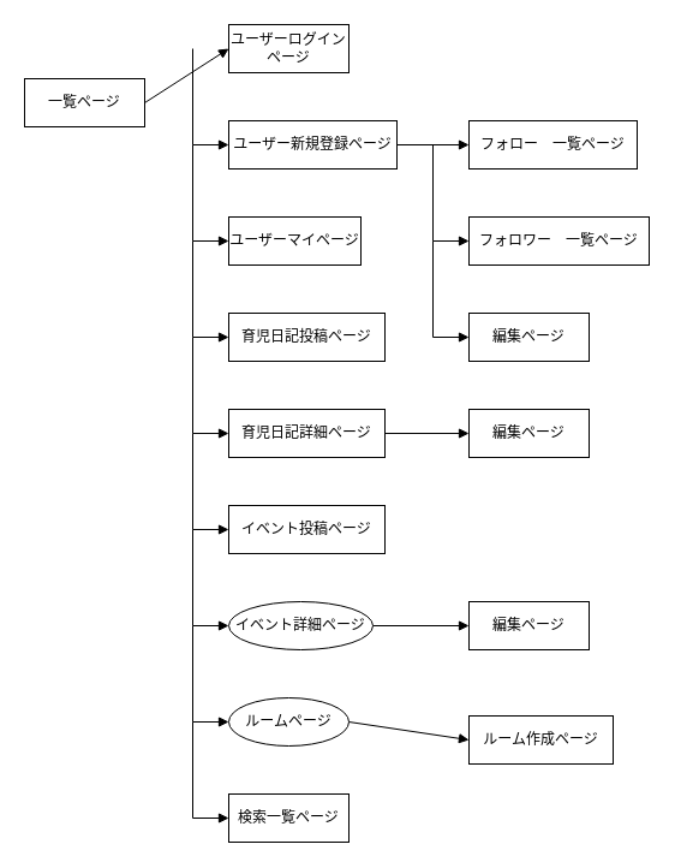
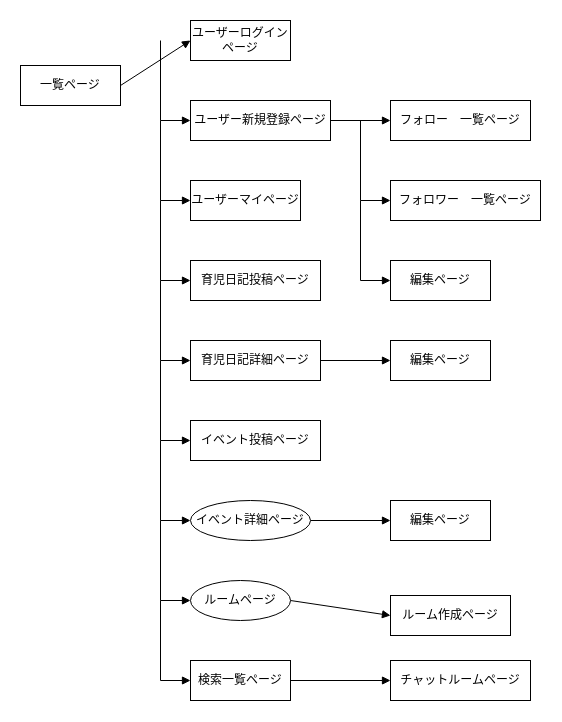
+ <mxCell id="24" style="edgeStyle=none;html=1;exitX=1;exitY=0.5;exitDx=0;exitDy=0;entryX=0;entryY=0.5;entryDx=0;entryDy=0;endArrow=block;endFill=1;" edge="1" parent="1" source="25" target="34"><mxGeometry relative="1" as="geometry" /></mxCell>
+ <mxCell id="34" value="チャットルームページ" style="whiteSpace=wrap;html=1;align=center;" vertex="1" parent="1"><mxGeometry x="390" y="660" width="140" height="40" as="geometry" /></mxCell>
